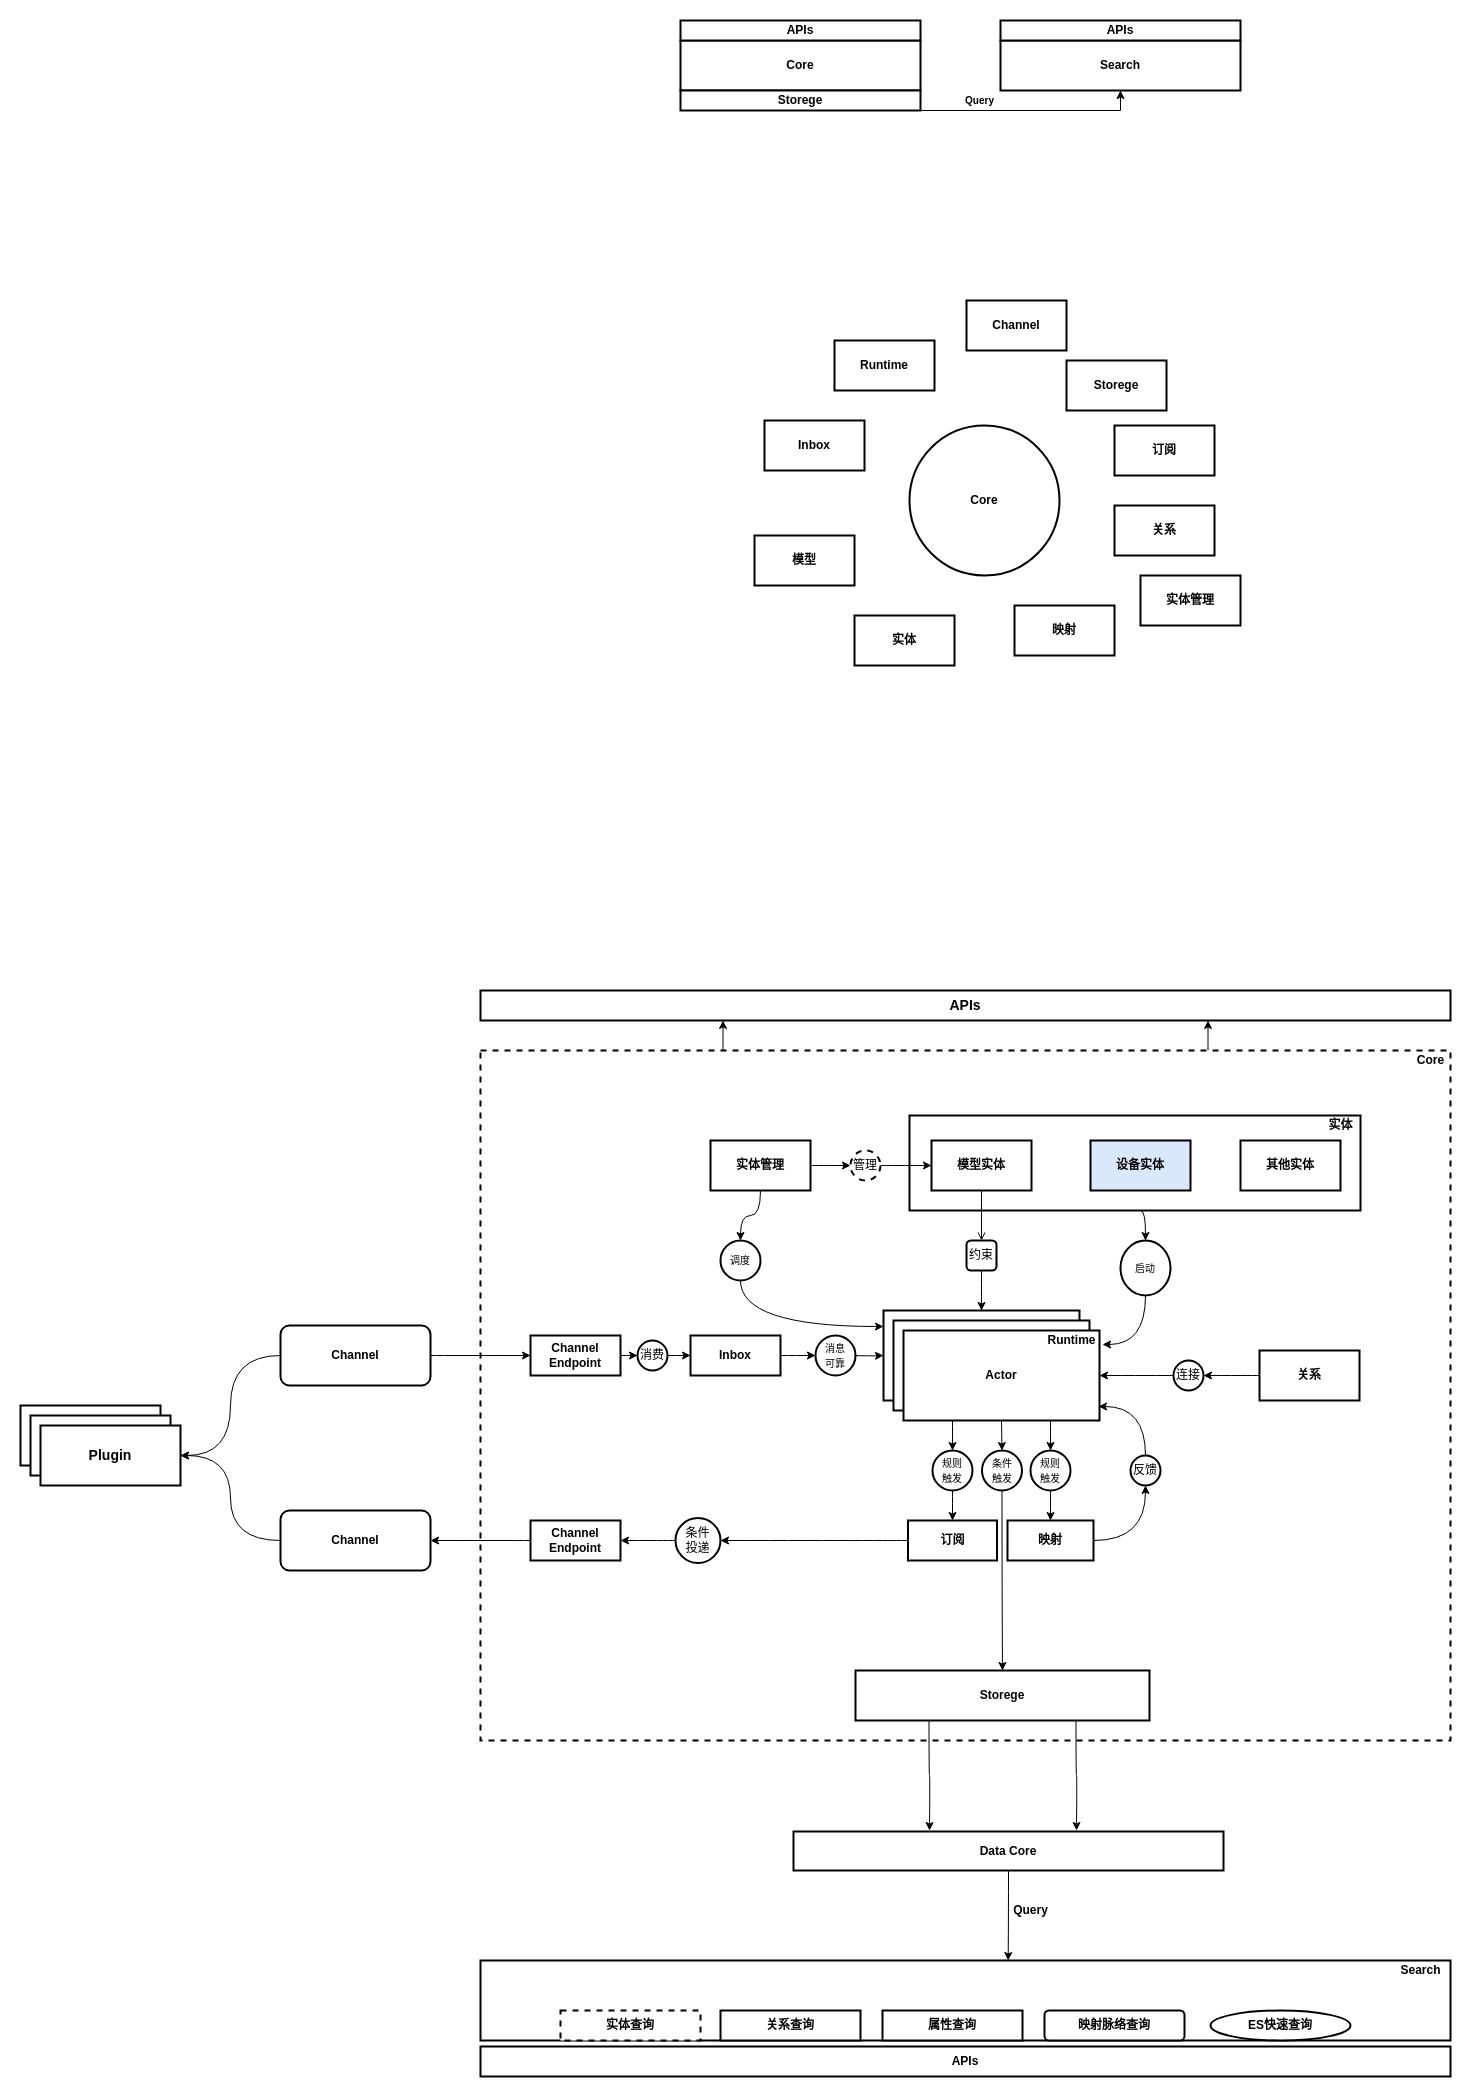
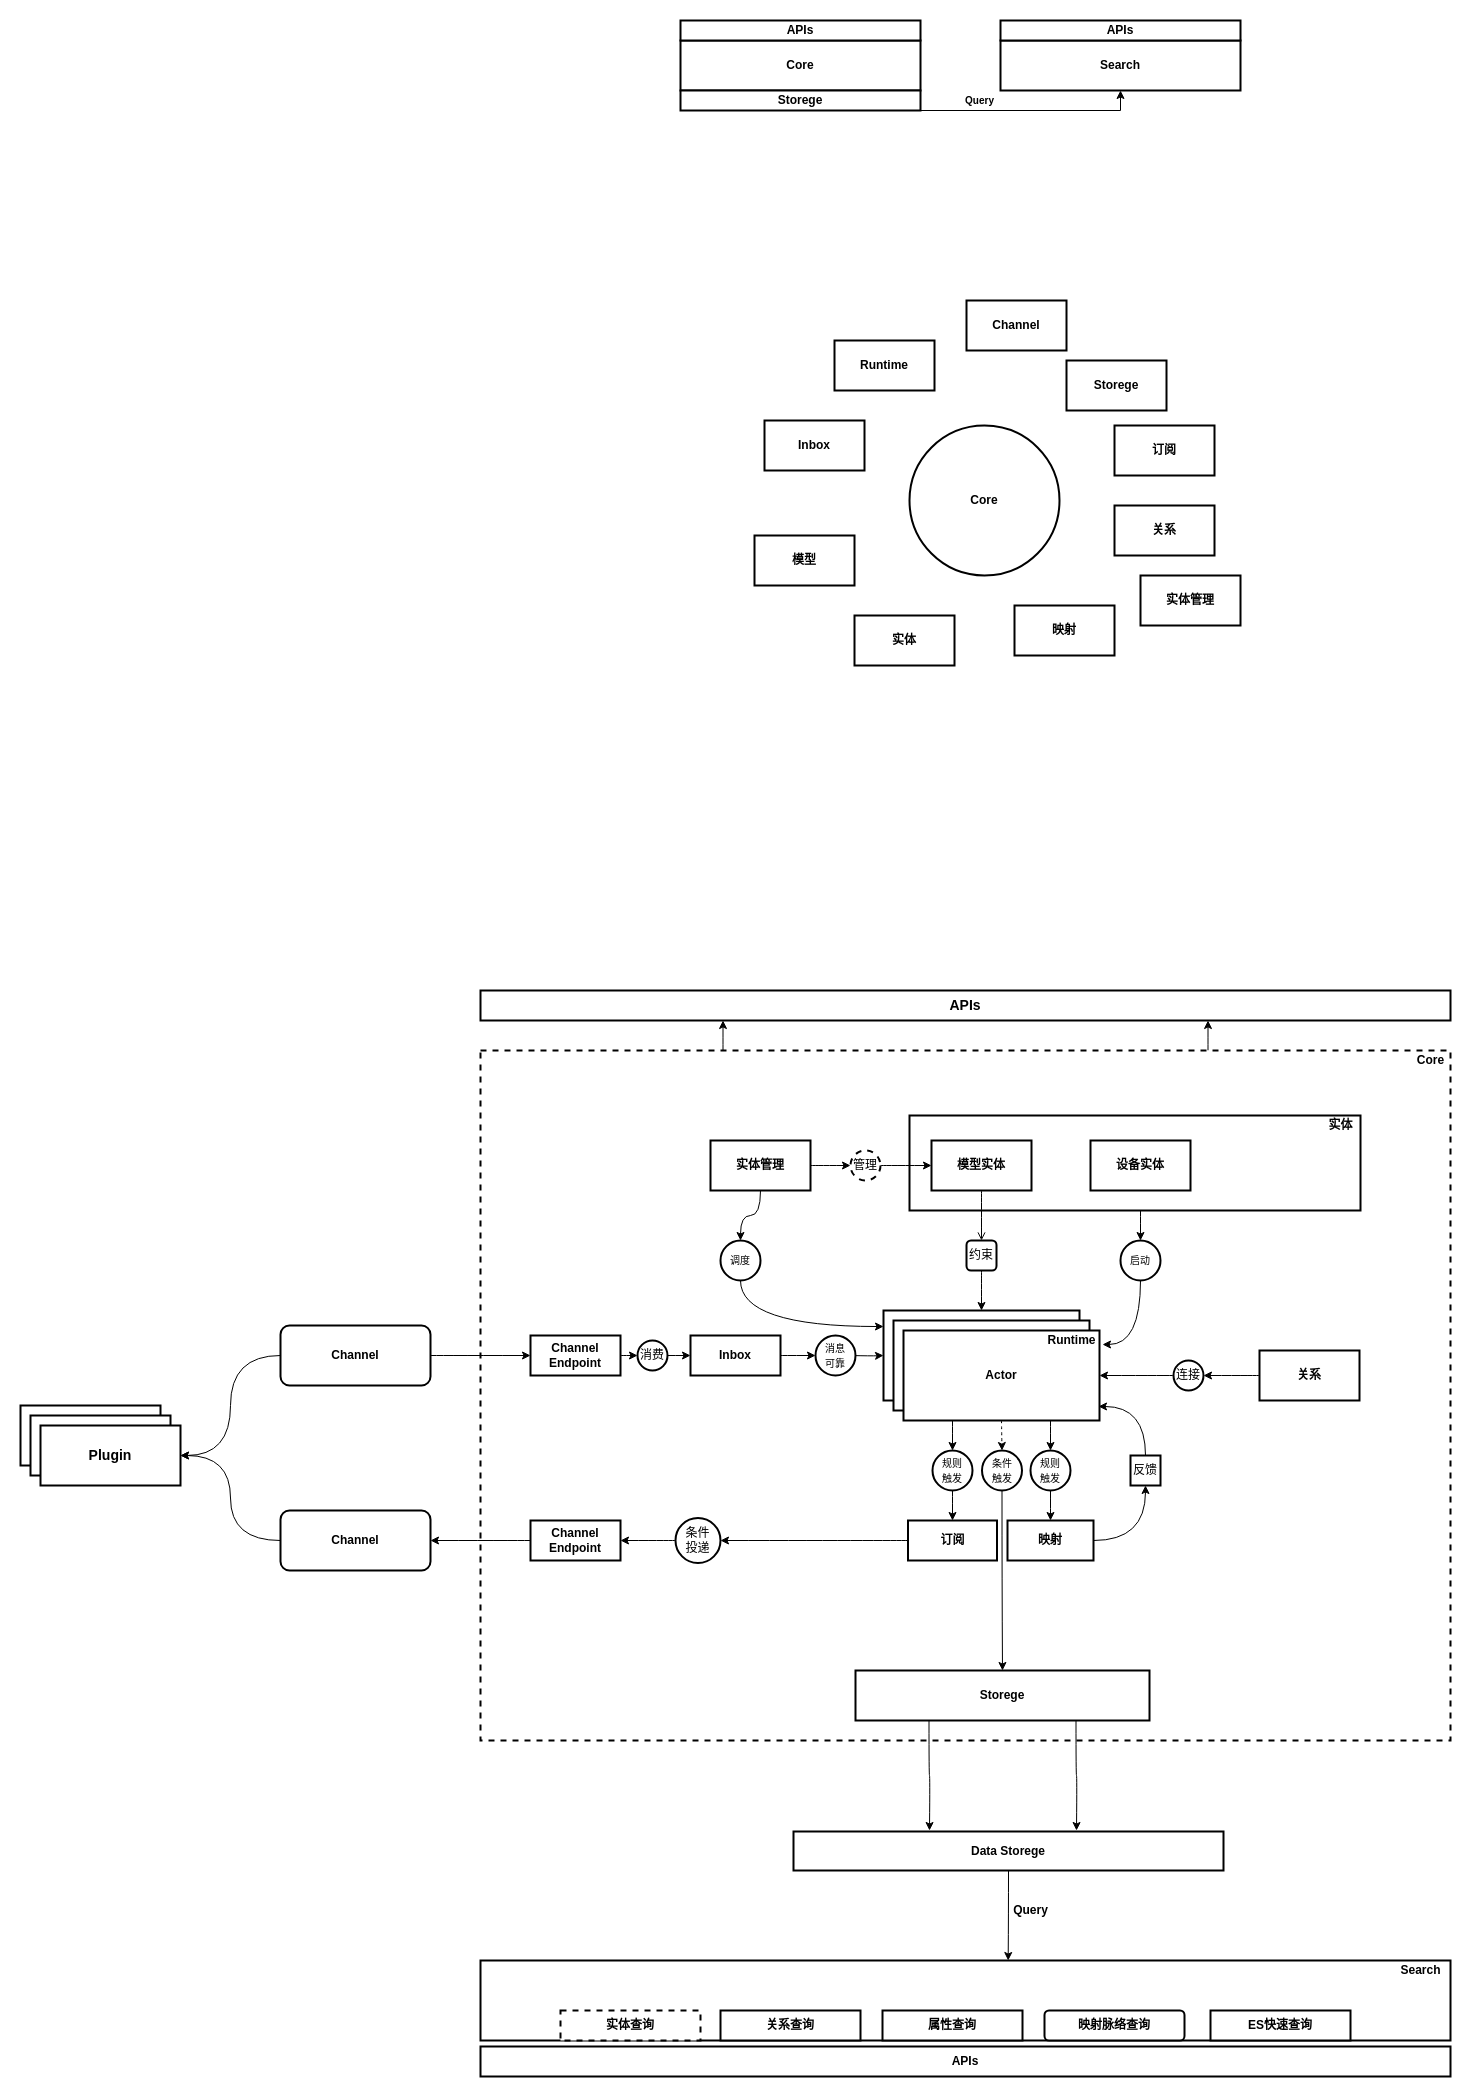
- <mxCell id="57" value="&lt;font color=&quot;#000000&quot;&gt;&lt;b&gt;设备实体&lt;/b&gt;&lt;/font&gt;" style="rounded=0;whiteSpace=wrap;html=1;fillColor=#dae8fc;strokeWidth=2;strokeColor=#000000;" vertex="1" parent="1"><mxGeometry x="1090" y="1140" width="100" height="50" as="geometry" /></mxCell>
+ <mxCell id="57" value="&lt;font color=&quot;#000000&quot;&gt;&lt;b&gt;设备实体&lt;/b&gt;&lt;/font&gt;" style="rounded=0;whiteSpace=wrap;html=1;fillColor=#FFFFFF;strokeWidth=2;strokeColor=#000000;" vertex="1" parent="1"><mxGeometry x="1090" y="1140" width="100" height="50" as="geometry" /></mxCell>
- <mxCell id="62" value="&lt;font color=&quot;#000000&quot;&gt;&lt;b&gt;其他实体&lt;/b&gt;&lt;/font&gt;" style="rounded=0;whiteSpace=wrap;html=1;fillColor=#FFFFFF;strokeWidth=2;strokeColor=#000000;" vertex="1" parent="1"><mxGeometry x="1240" y="1140" width="100" height="50" as="geometry" /></mxCell>
- <mxCell id="42" value="&lt;font color=&quot;#000000&quot;&gt;&lt;span style=&quot;font-size: 10px&quot;&gt;启动&lt;/span&gt;&lt;/font&gt;" style="ellipse;whiteSpace=wrap;html=1;aspect=fixed;strokeColor=#000000;strokeWidth=2;fillColor=#FFFFFF;" vertex="1" parent="1"><mxGeometry x="1120" y="1240" width="50" height="55" as="geometry" /></mxCell>
+ <mxCell id="42" value="&lt;font color=&quot;#000000&quot;&gt;&lt;span style=&quot;font-size: 10px&quot;&gt;启动&lt;/span&gt;&lt;/font&gt;" style="ellipse;whiteSpace=wrap;html=1;aspect=fixed;strokeColor=#000000;strokeWidth=2;fillColor=#FFFFFF;" vertex="1" parent="1"><mxGeometry x="1120" y="1240" width="40" height="40" as="geometry" /></mxCell>
- <mxCell id="75" style="edgeStyle=orthogonalEdgeStyle;curved=1;rounded=0;orthogonalLoop=1;jettySize=auto;html=1;exitX=0.5;exitY=1;exitDx=0;exitDy=0;entryX=0.5;entryY=0;entryDx=0;entryDy=0;strokeColor=#000000;" edge="1" parent="1" source="35" target="72"><mxGeometry relative="1" as="geometry" /></mxCell>
+ <mxCell id="75" style="edgeStyle=orthogonalEdgeStyle;curved=1;rounded=0;orthogonalLoop=1;jettySize=auto;html=1;exitX=0.5;exitY=1;exitDx=0;exitDy=0;entryX=0.5;entryY=0;entryDx=0;entryDy=0;strokeColor=#000000;dashed=1;" edge="1" parent="1" source="35" target="72"><mxGeometry relative="1" as="geometry" /></mxCell>
- <mxCell id="81" value="&lt;font color=&quot;#000000&quot;&gt;反馈&lt;/font&gt;" style="ellipse;whiteSpace=wrap;html=1;aspect=fixed;strokeColor=#000000;strokeWidth=2;fillColor=#FFFFFF;" vertex="1" parent="1"><mxGeometry x="1130" y="1455" width="30" height="30" as="geometry" /></mxCell>
+ <mxCell id="81" value="&lt;font color=&quot;#000000&quot;&gt;反馈&lt;/font&gt;" style="whiteSpace=wrap;html=1;aspect=fixed;strokeColor=#000000;strokeWidth=2;fillColor=#FFFFFF;rounded=0;" vertex="1" parent="1"><mxGeometry x="1130" y="1455" width="30" height="30" as="geometry" /></mxCell>
- <mxCell id="79" value="&lt;font color=&quot;#000000&quot;&gt;&lt;b&gt;Data Core&lt;/b&gt;&lt;/font&gt;" style="rounded=0;whiteSpace=wrap;html=1;strokeColor=#000000;strokeWidth=2;fillColor=#FFFFFF;" vertex="1" parent="1"><mxGeometry x="793" y="1831" width="430" height="39" as="geometry" /></mxCell>
+ <mxCell id="79" value="&lt;font color=&quot;#000000&quot;&gt;&lt;b&gt;Data Storege&lt;/b&gt;&lt;/font&gt;" style="rounded=0;whiteSpace=wrap;html=1;strokeColor=#000000;strokeWidth=2;fillColor=#FFFFFF;" vertex="1" parent="1"><mxGeometry x="793" y="1831" width="430" height="39" as="geometry" /></mxCell>
- <mxCell id="97" value="&lt;b&gt;&lt;font color=&quot;#000000&quot;&gt;ES快速查询&lt;/font&gt;&lt;/b&gt;" style="ellipse;whiteSpace=wrap;html=1;strokeColor=#000000;strokeWidth=2;fillColor=#FFFFFF;" vertex="1" parent="1"><mxGeometry x="1210" y="2010" width="140" height="30" as="geometry" /></mxCell>
+ <mxCell id="97" value="&lt;b&gt;&lt;font color=&quot;#000000&quot;&gt;ES快速查询&lt;/font&gt;&lt;/b&gt;" style="rounded=0;whiteSpace=wrap;html=1;strokeColor=#000000;strokeWidth=2;fillColor=#FFFFFF;" vertex="1" parent="1"><mxGeometry x="1210" y="2010" width="140" height="30" as="geometry" /></mxCell>
